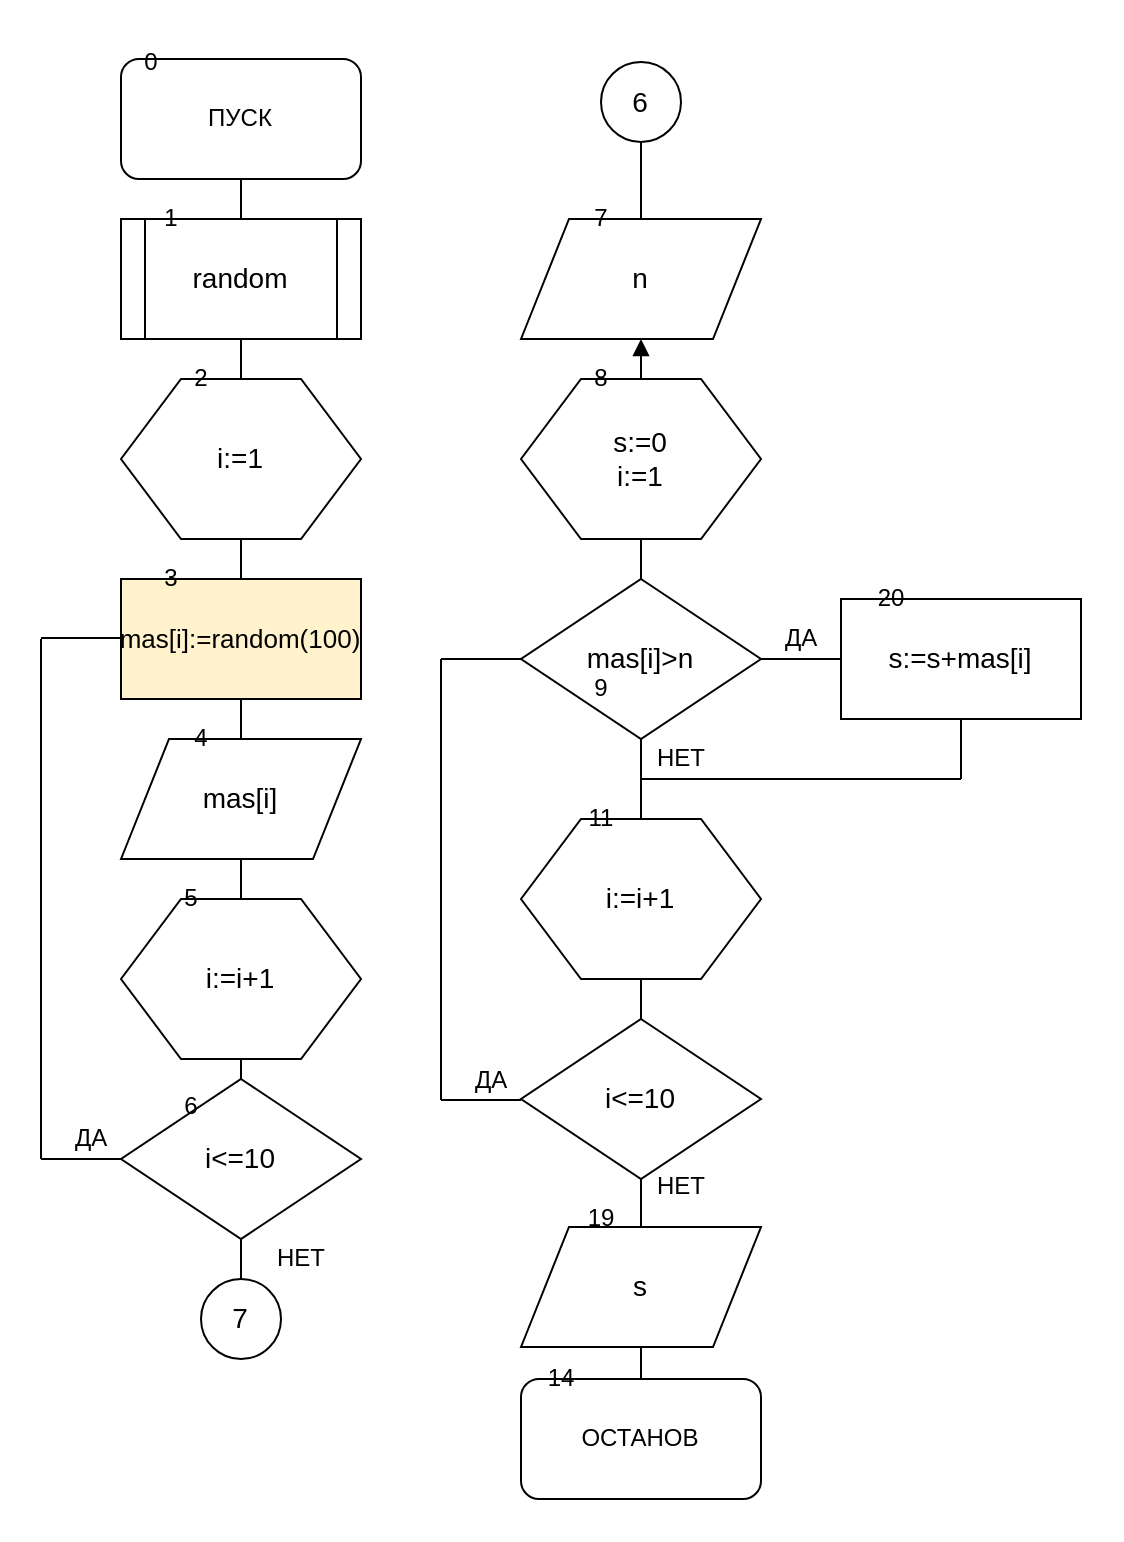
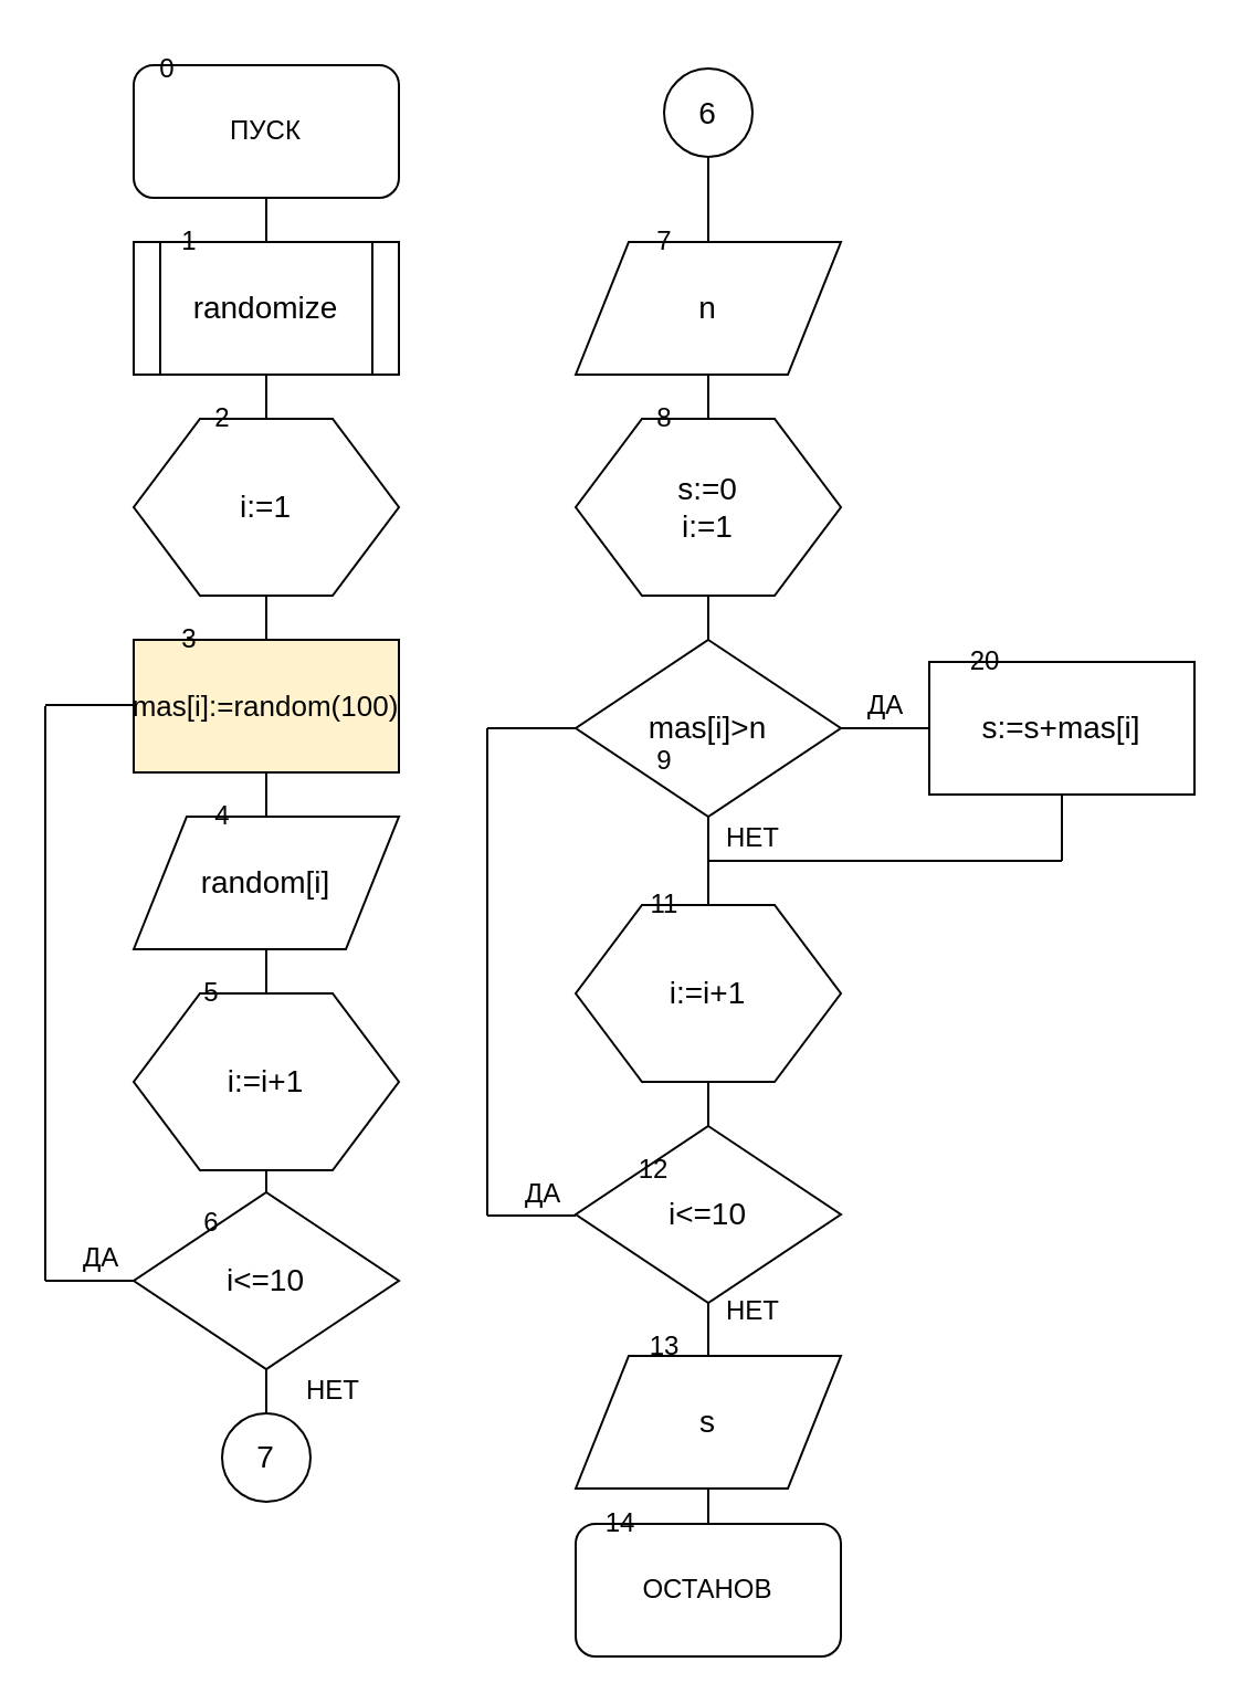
- <mxCell id="6" value="&lt;font style=&quot;font-size: 14px&quot;&gt;random&lt;/font&gt;" style="shape=process;whiteSpace=wrap;html=1;backgroundOutline=1;" parent="1" vertex="1"><mxGeometry x="60" y="109" width="120" height="60" as="geometry" /></mxCell>
+ <mxCell id="6" value="&lt;font style=&quot;font-size: 14px&quot;&gt;randomize&lt;/font&gt;" style="shape=process;whiteSpace=wrap;html=1;backgroundOutline=1;" parent="1" vertex="1"><mxGeometry x="60" y="109" width="120" height="60" as="geometry" /></mxCell>
- <mxCell id="2" value="" style="endArrow=block;html=1;entryX=0.5;entryY=1;entryDx=0;entryDy=0;exitX=0.5;exitY=0;exitDx=0;exitDy=0;" edge="1" parent="1" source="7" target="49"><mxGeometry width="50" height="50" relative="1" as="geometry"><mxPoint x="320" y="763" as="sourcePoint" /><mxPoint x="320" y="70.5" as="targetPoint" /></mxGeometry></mxCell>
+ <mxCell id="2" value="" style="endArrow=none;html=1;entryX=0.5;entryY=1;entryDx=0;entryDy=0;exitX=0.5;exitY=0;exitDx=0;exitDy=0;" edge="1" parent="1" source="7" target="49"><mxGeometry width="50" height="50" relative="1" as="geometry"><mxPoint x="320" y="763" as="sourcePoint" /><mxPoint x="320" y="70.5" as="targetPoint" /></mxGeometry></mxCell>
- <mxCell id="10" value="&lt;font style=&quot;font-size: 14px&quot;&gt;mas[i]&lt;/font&gt;" style="shape=parallelogram;perimeter=parallelogramPerimeter;whiteSpace=wrap;html=1;" parent="1" vertex="1"><mxGeometry x="60" y="369" width="120" height="60" as="geometry" /></mxCell>
+ <mxCell id="10" value="&lt;font style=&quot;font-size: 14px&quot;&gt;random[i]&lt;/font&gt;" style="shape=parallelogram;perimeter=parallelogramPerimeter;whiteSpace=wrap;html=1;" parent="1" vertex="1"><mxGeometry x="60" y="369" width="120" height="60" as="geometry" /></mxCell>
+ <mxCell id="46" value="12" style="text;html=1;align=center;verticalAlign=middle;resizable=0;points=[];;autosize=1;" parent="1" vertex="1"><mxGeometry x="280" y="519" width="30" height="20" as="geometry" /></mxCell>
- <mxCell id="47" value="19" style="text;html=1;align=center;verticalAlign=middle;resizable=0;points=[];;autosize=1;" parent="1" vertex="1"><mxGeometry x="285" y="599" width="30" height="20" as="geometry" /></mxCell>
+ <mxCell id="47" value="13" style="text;html=1;align=center;verticalAlign=middle;resizable=0;points=[];;autosize=1;" parent="1" vertex="1"><mxGeometry x="285" y="599" width="30" height="20" as="geometry" /></mxCell>
